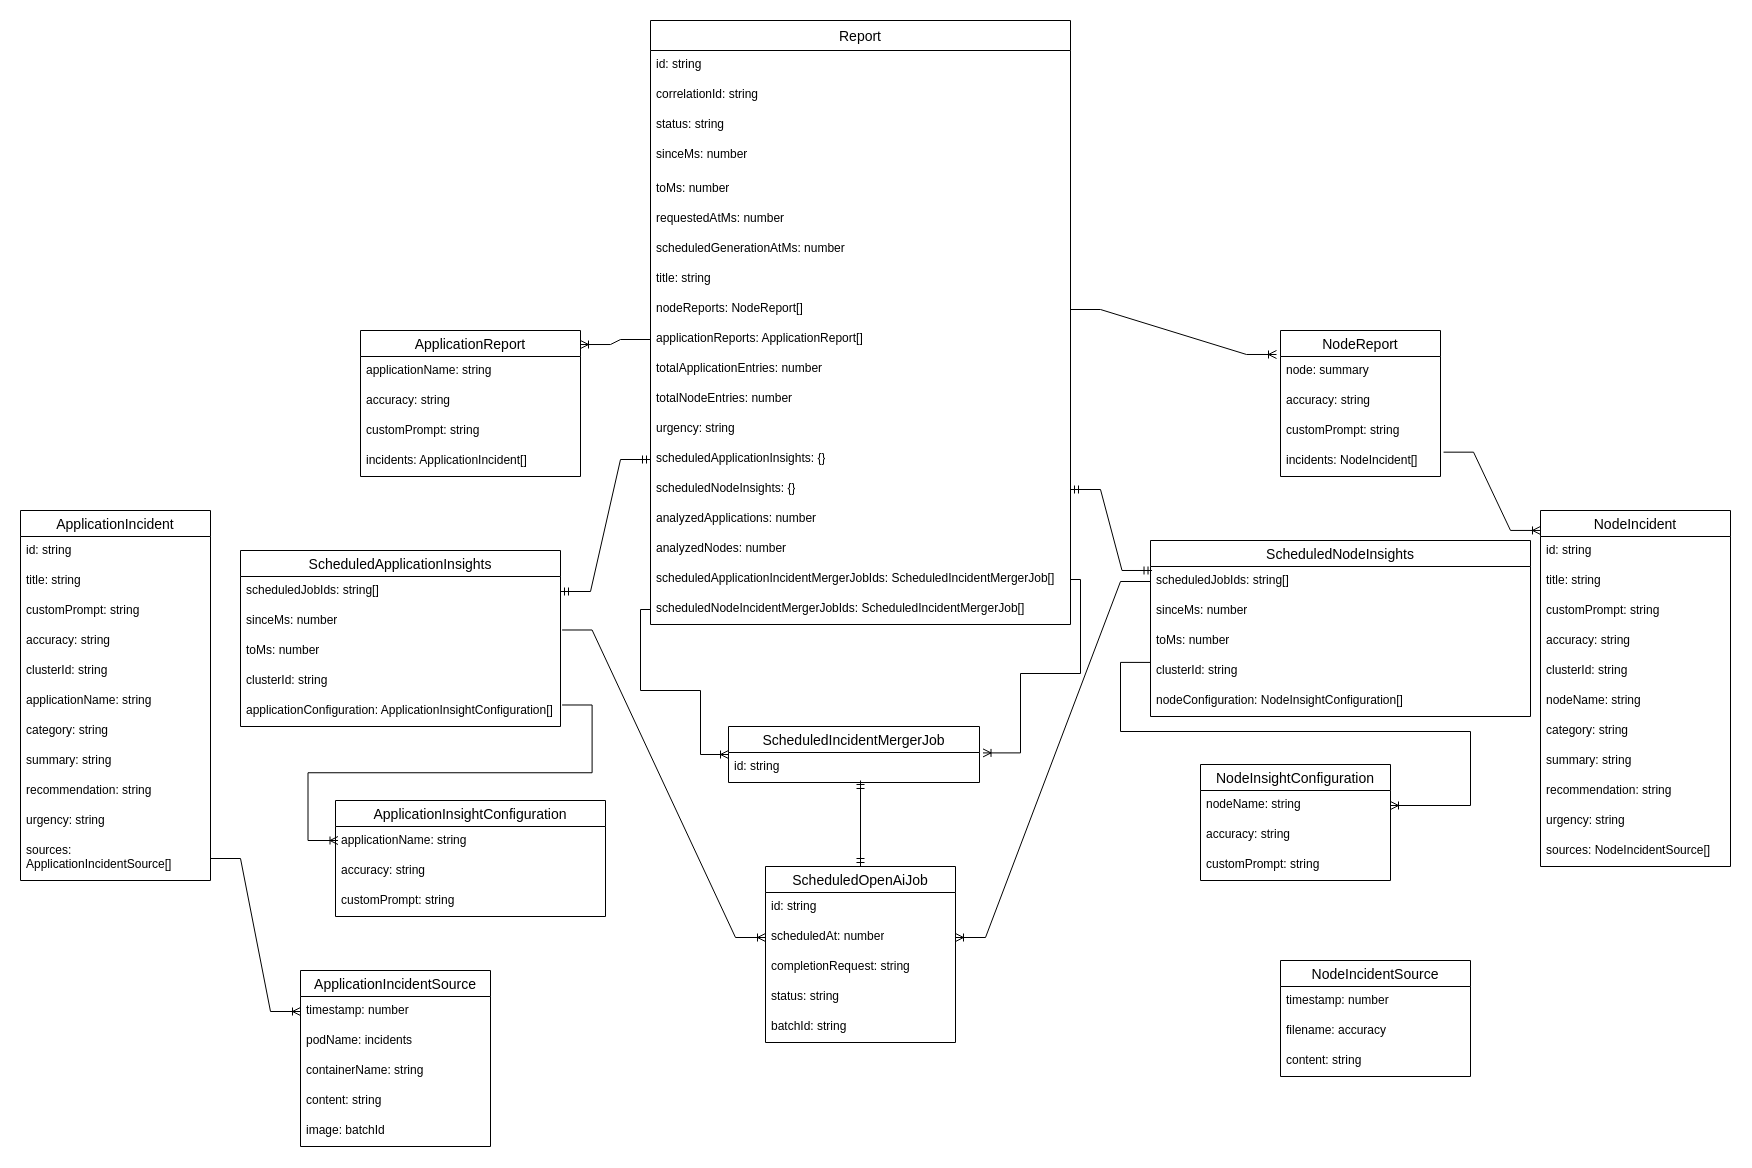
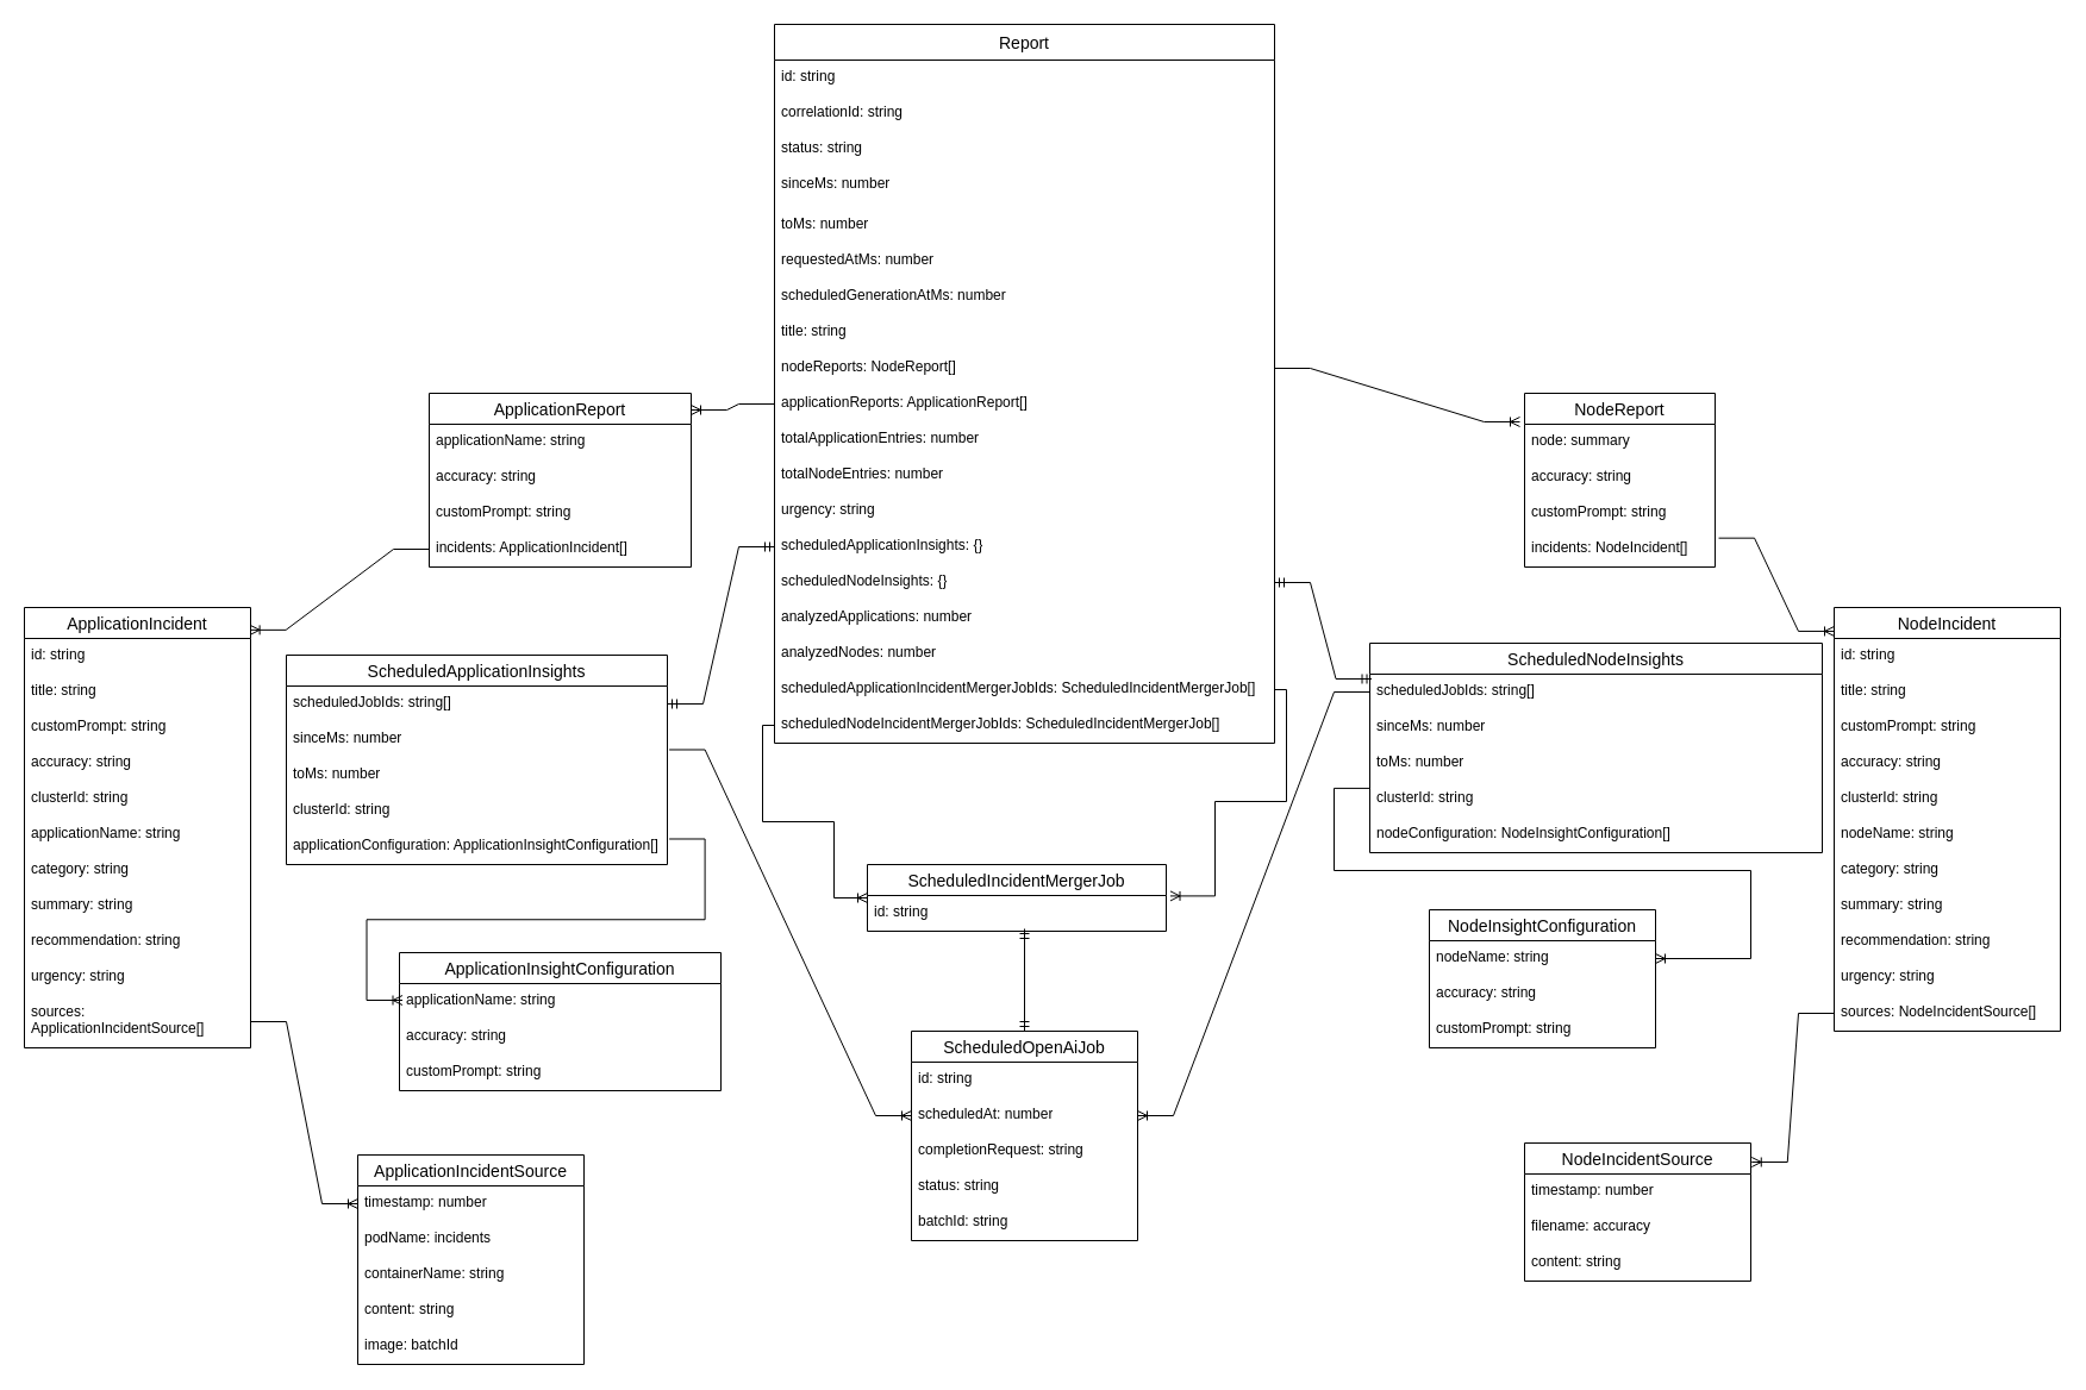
+ <mxCell id="88" value="" style="edgeStyle=entityRelationEdgeStyle;fontSize=12;html=1;endArrow=ERoneToMany;rounded=0;exitX=0;exitY=0.5;exitDx=0;exitDy=0;entryX=0.998;entryY=0.051;entryDx=0;entryDy=0;entryPerimeter=0;" edge="1" parent="1" source="31" target="44"><mxGeometry width="100" height="100" relative="1" as="geometry"><mxPoint x="240" y="790" as="sourcePoint" /><mxPoint x="340" y="690" as="targetPoint" /></mxGeometry></mxCell>
+ <mxCell id="94" value="" style="edgeStyle=entityRelationEdgeStyle;fontSize=12;html=1;endArrow=ERoneToMany;rounded=0;exitX=0;exitY=0.5;exitDx=0;exitDy=0;entryX=1.004;entryY=0.138;entryDx=0;entryDy=0;entryPerimeter=0;" edge="1" parent="1" source="43" target="62"><mxGeometry width="100" height="100" relative="1" as="geometry"><mxPoint x="1300" y="870" as="sourcePoint" /><mxPoint x="1400" y="770" as="targetPoint" /></mxGeometry></mxCell>
